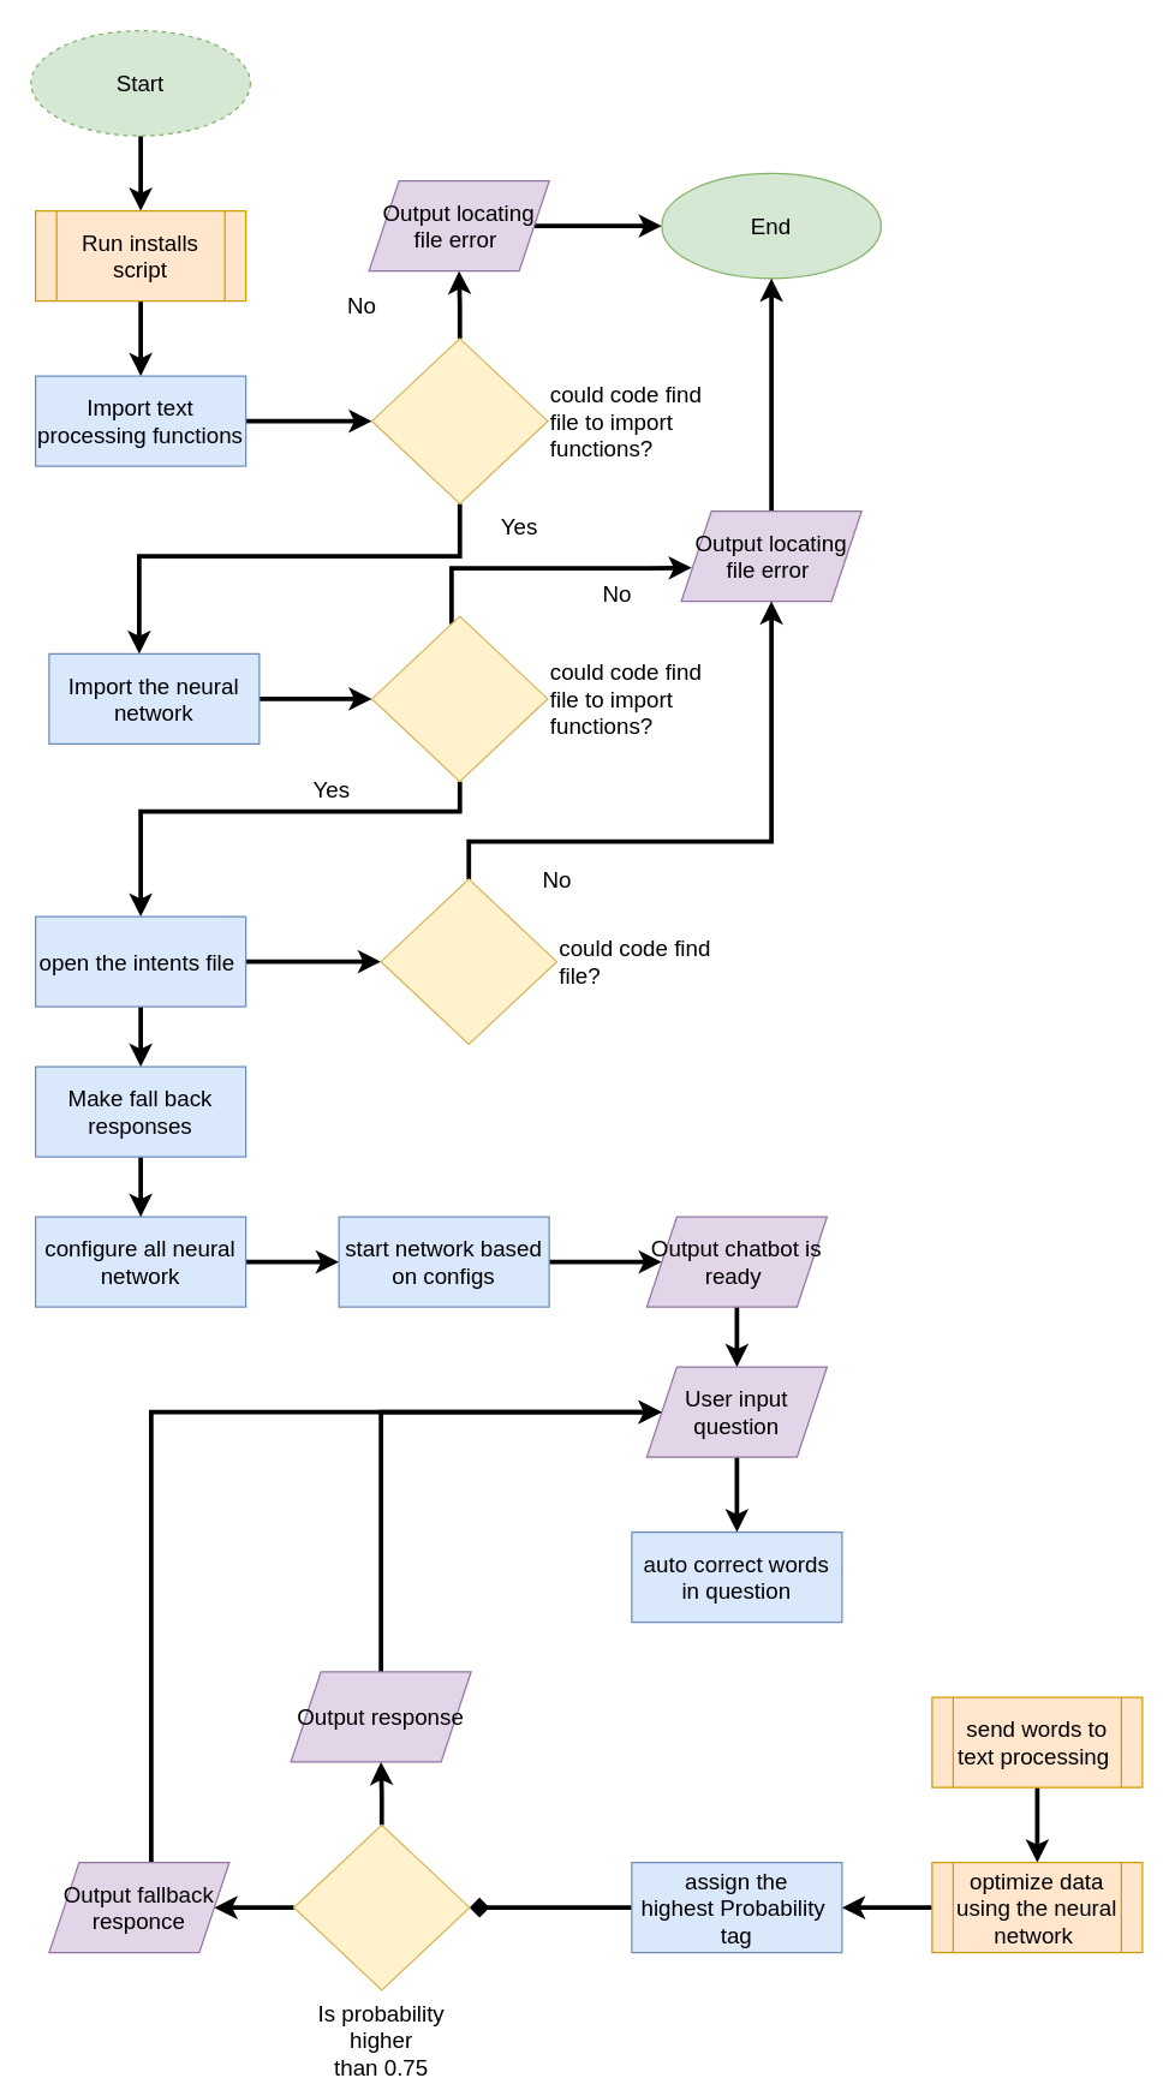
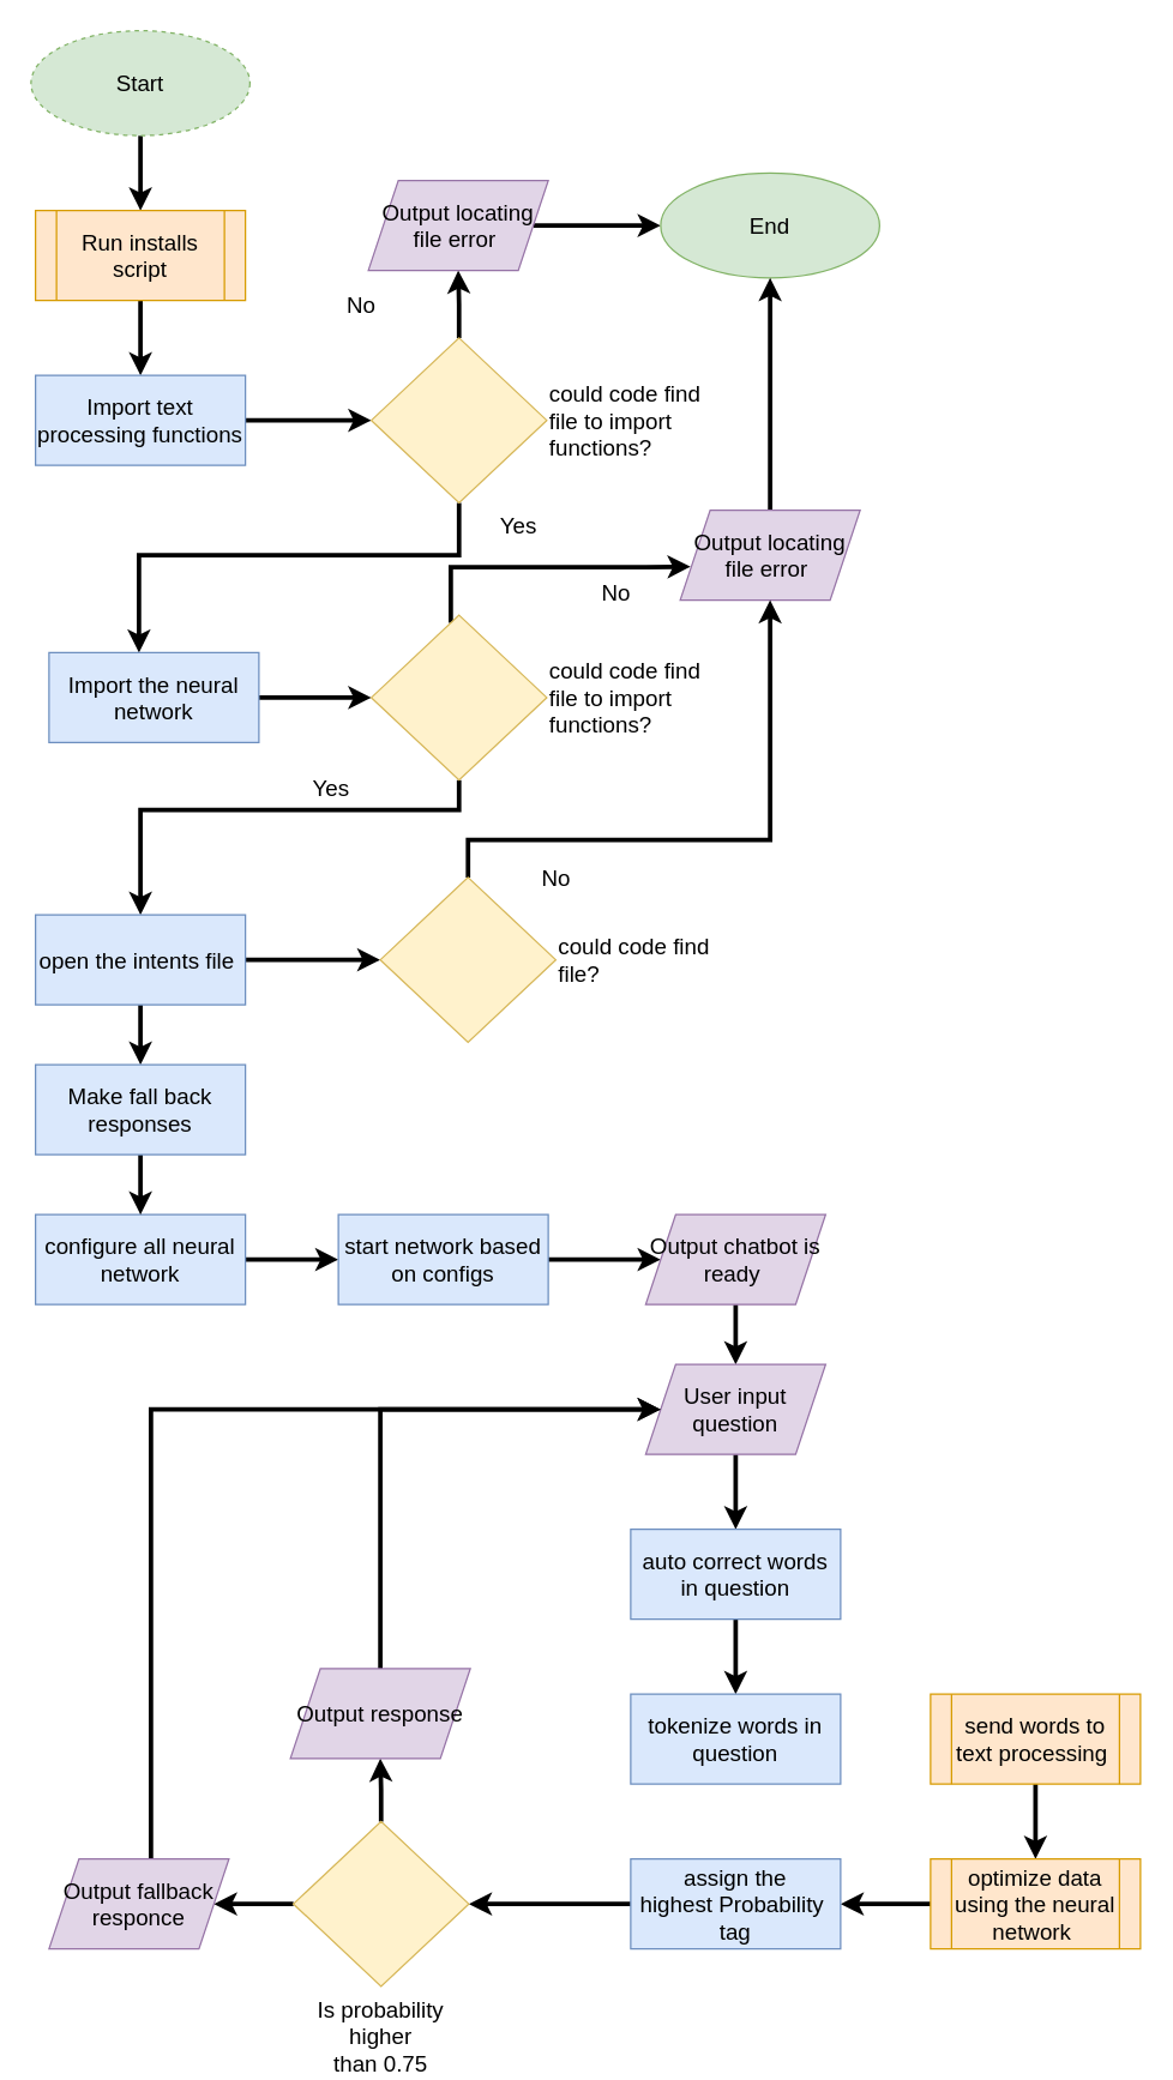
+ <mxCell id="39" value="" style="edgeStyle=orthogonalEdgeStyle;rounded=0;orthogonalLoop=1;jettySize=auto;html=1;strokeColor=default;strokeWidth=3;align=center;verticalAlign=middle;fontFamily=Helvetica;fontSize=12;fontColor=default;labelBackgroundColor=default;endArrow=classic;" edge="1" parent="1" source="40" target="41"><mxGeometry relative="1" as="geometry" /></mxCell>
+ <mxCell id="41" value="&lt;span style=&quot;font-size: 15px;&quot;&gt;tokenize words in question&lt;/span&gt;" style="rounded=0;whiteSpace=wrap;html=1;fillColor=#dae8fc;strokeColor=#6c8ebf;" vertex="1" parent="1"><mxGeometry x="420" y="1130" width="140" height="60" as="geometry" /></mxCell>
- <mxCell id="46" value="" style="edgeStyle=orthogonalEdgeStyle;rounded=0;orthogonalLoop=1;jettySize=auto;html=1;strokeColor=default;strokeWidth=3;align=center;verticalAlign=middle;fontFamily=Helvetica;fontSize=12;fontColor=default;labelBackgroundColor=default;endArrow=diamond;" edge="1" parent="1" source="47" target="50"><mxGeometry relative="1" as="geometry" /></mxCell>
+ <mxCell id="46" value="" style="edgeStyle=orthogonalEdgeStyle;rounded=0;orthogonalLoop=1;jettySize=auto;html=1;strokeColor=default;strokeWidth=3;align=center;verticalAlign=middle;fontFamily=Helvetica;fontSize=12;fontColor=default;labelBackgroundColor=default;endArrow=classic;" edge="1" parent="1" source="47" target="50"><mxGeometry relative="1" as="geometry" /></mxCell>
